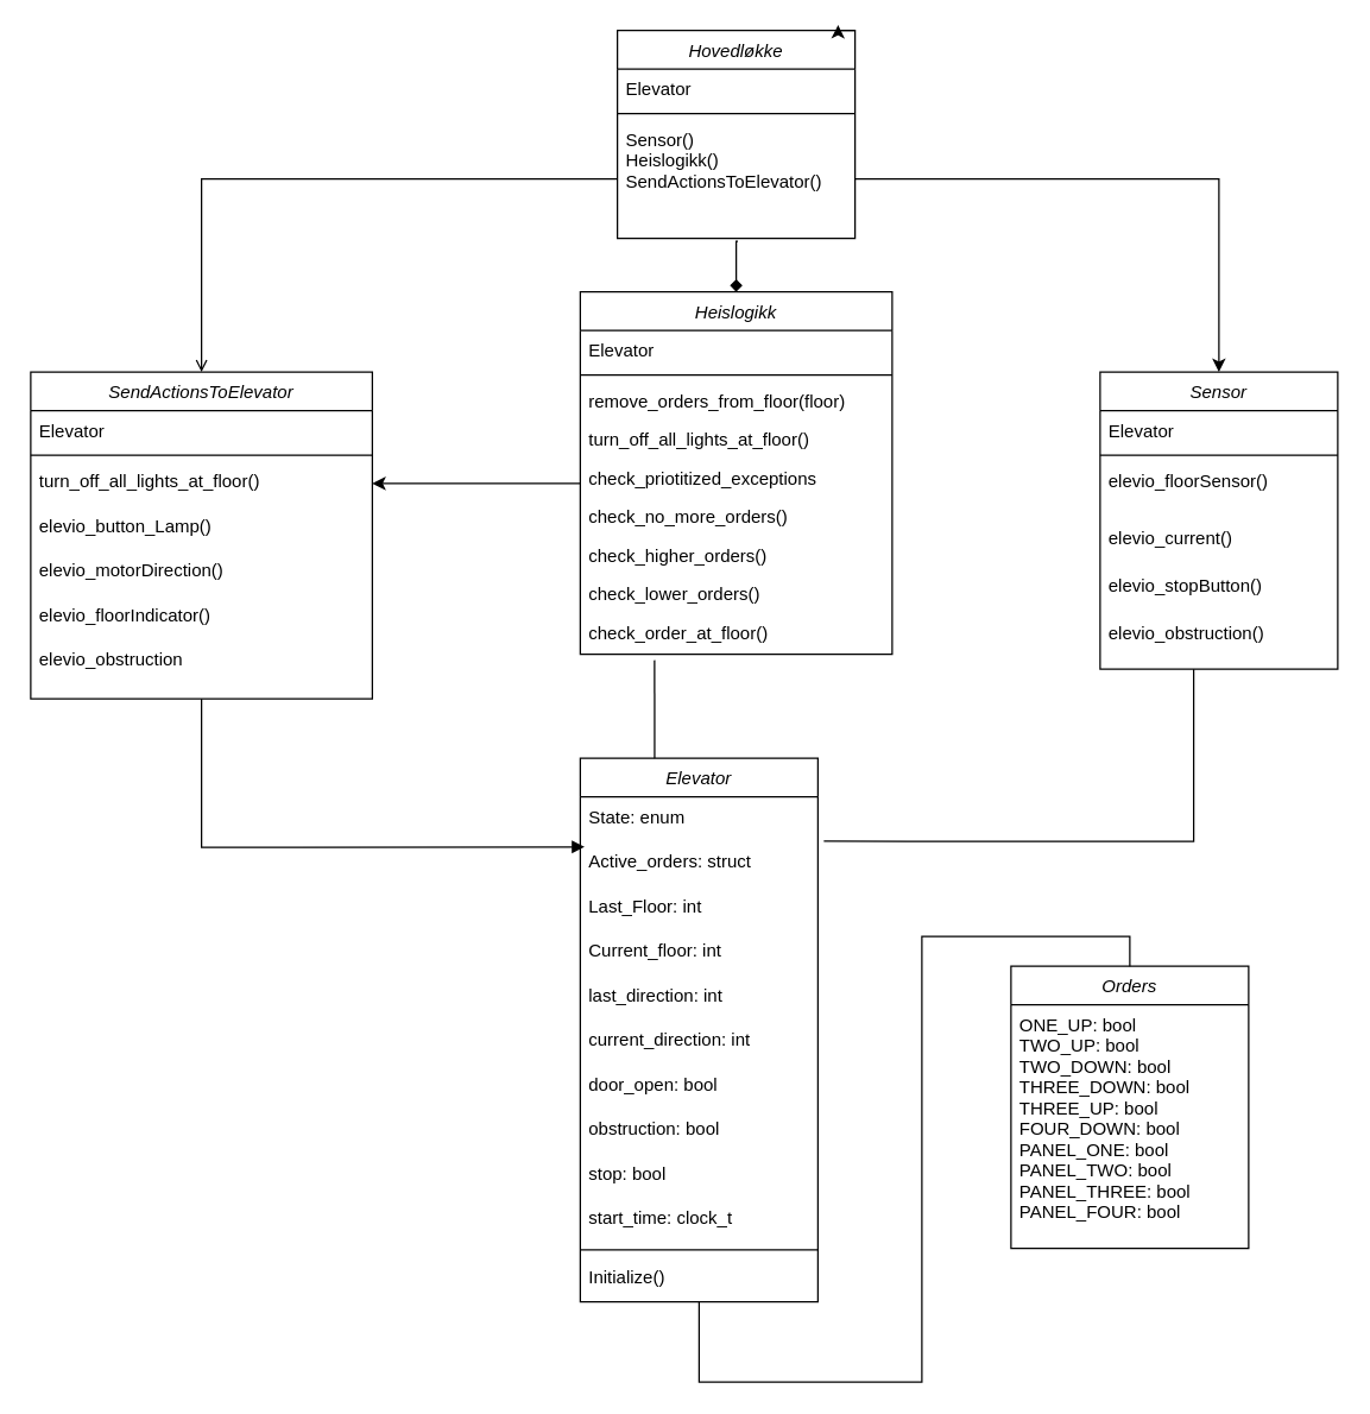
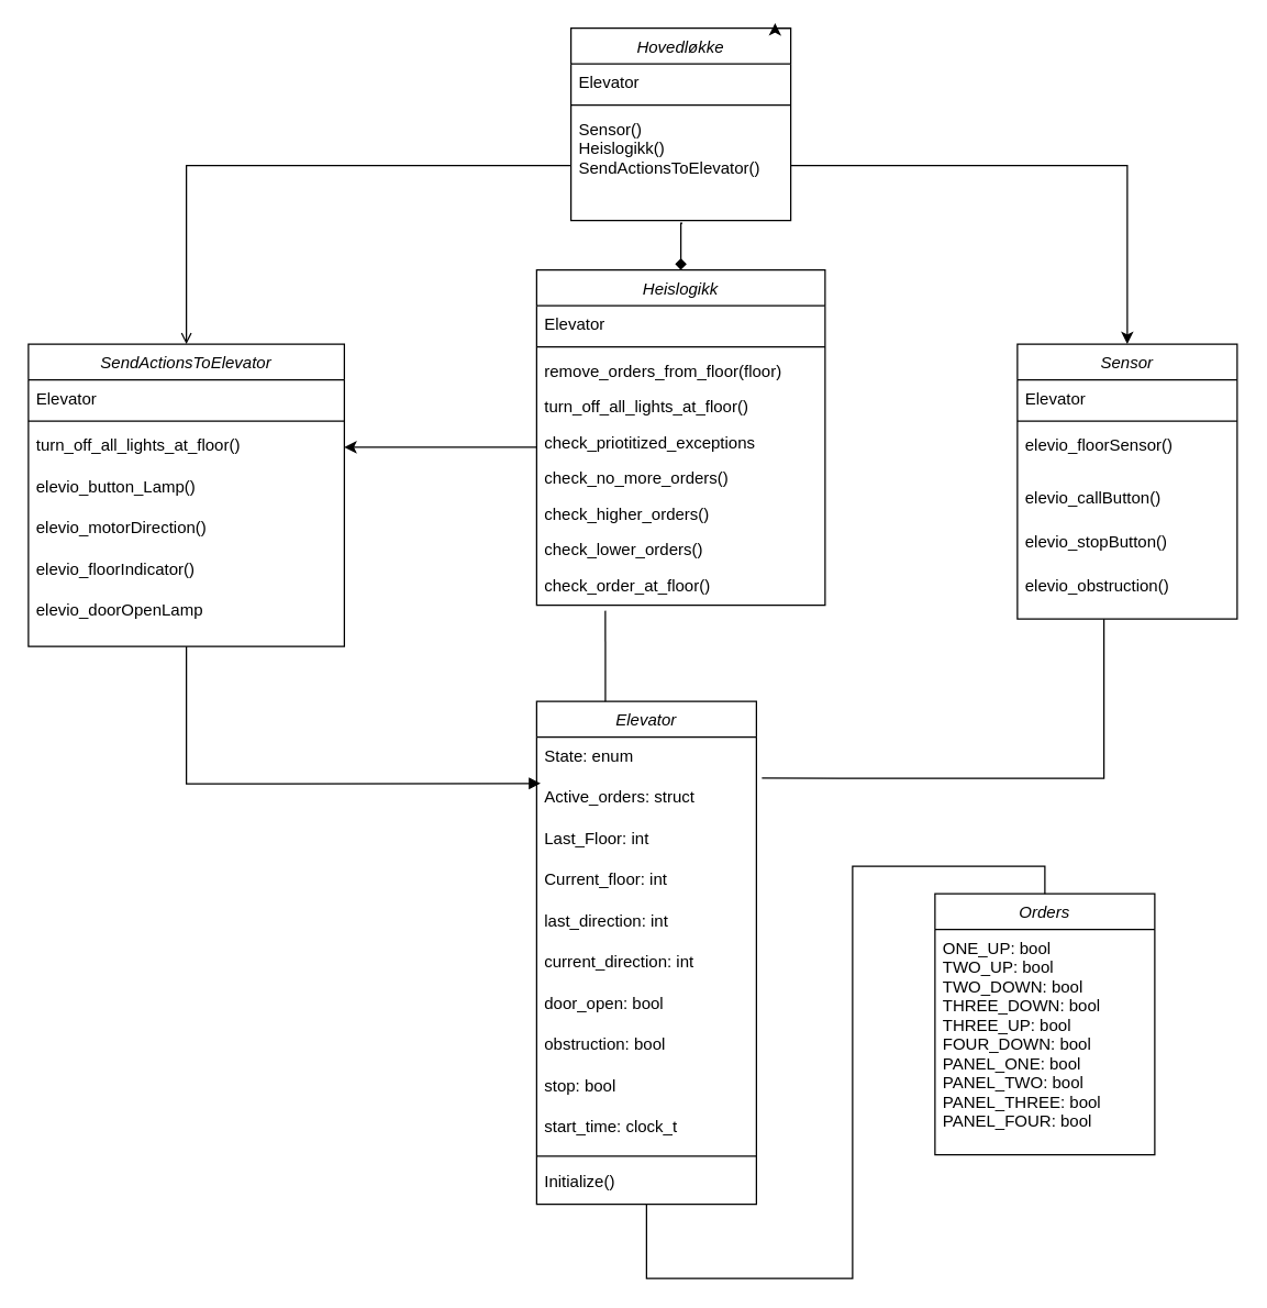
- <mxCell id="10" value="elevio_current()" style="text;align=left;verticalAlign=top;spacingLeft=4;spacingRight=4;overflow=hidden;rotatable=0;points=[[0,0.5],[1,0.5]];portConstraint=eastwest;" vertex="1" parent="6"><mxGeometry y="98" width="160" height="32" as="geometry" /></mxCell>
+ <mxCell id="10" value="elevio_callButton()" style="text;align=left;verticalAlign=top;spacingLeft=4;spacingRight=4;overflow=hidden;rotatable=0;points=[[0,0.5],[1,0.5]];portConstraint=eastwest;" vertex="1" parent="6"><mxGeometry y="98" width="160" height="32" as="geometry" /></mxCell>
- <mxCell id="48" value="elevio_obstruction" style="text;align=left;verticalAlign=top;spacingLeft=4;spacingRight=4;overflow=hidden;rotatable=0;points=[[0,0.5],[1,0.5]];portConstraint=eastwest;" vertex="1" parent="41"><mxGeometry y="180" width="230" height="30" as="geometry" /></mxCell>
+ <mxCell id="48" value="elevio_doorOpenLamp" style="text;align=left;verticalAlign=top;spacingLeft=4;spacingRight=4;overflow=hidden;rotatable=0;points=[[0,0.5],[1,0.5]];portConstraint=eastwest;" vertex="1" parent="41"><mxGeometry y="180" width="230" height="30" as="geometry" /></mxCell>
